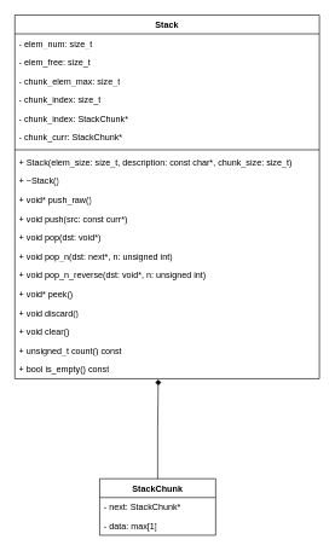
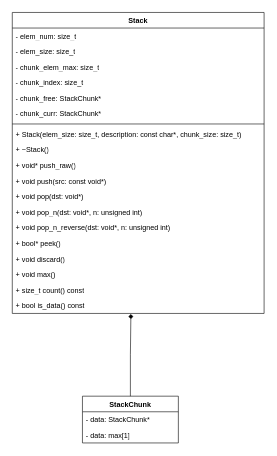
- <mxCell id="4" value="&lt;meta charset=&quot;utf-8&quot;&gt;- elem_free: size_t" style="text;strokeColor=none;fillColor=none;align=left;verticalAlign=top;spacingLeft=4;spacingRight=4;overflow=hidden;rotatable=0;points=[[0,0.5],[1,0.5]];portConstraint=eastwest;whiteSpace=wrap;html=1;" parent="2" vertex="1"><mxGeometry y="52" width="420" height="26" as="geometry" /></mxCell>
+ <mxCell id="4" value="&lt;meta charset=&quot;utf-8&quot;&gt;- elem_size: size_t" style="text;strokeColor=none;fillColor=none;align=left;verticalAlign=top;spacingLeft=4;spacingRight=4;overflow=hidden;rotatable=0;points=[[0,0.5],[1,0.5]];portConstraint=eastwest;whiteSpace=wrap;html=1;" parent="2" vertex="1"><mxGeometry y="52" width="420" height="26" as="geometry" /></mxCell>
- <mxCell id="7" value="&lt;meta charset=&quot;utf-8&quot;&gt;- chunk_index: StackChunk*" style="text;strokeColor=none;fillColor=none;align=left;verticalAlign=top;spacingLeft=4;spacingRight=4;overflow=hidden;rotatable=0;points=[[0,0.5],[1,0.5]];portConstraint=eastwest;whiteSpace=wrap;html=1;" parent="2" vertex="1"><mxGeometry y="130" width="420" height="26" as="geometry" /></mxCell>
+ <mxCell id="7" value="&lt;meta charset=&quot;utf-8&quot;&gt;- chunk_free: StackChunk*" style="text;strokeColor=none;fillColor=none;align=left;verticalAlign=top;spacingLeft=4;spacingRight=4;overflow=hidden;rotatable=0;points=[[0,0.5],[1,0.5]];portConstraint=eastwest;whiteSpace=wrap;html=1;" parent="2" vertex="1"><mxGeometry y="130" width="420" height="26" as="geometry" /></mxCell>
- <mxCell id="13" value="&lt;meta charset=&quot;utf-8&quot;&gt;+ void push(src: const curr*)" style="text;strokeColor=none;fillColor=none;align=left;verticalAlign=top;spacingLeft=4;spacingRight=4;overflow=hidden;rotatable=0;points=[[0,0.5],[1,0.5]];portConstraint=eastwest;whiteSpace=wrap;html=1;" parent="2" vertex="1"><mxGeometry y="268" width="420" height="26" as="geometry" /></mxCell>
+ <mxCell id="13" value="&lt;meta charset=&quot;utf-8&quot;&gt;+ void push(src: const void*)" style="text;strokeColor=none;fillColor=none;align=left;verticalAlign=top;spacingLeft=4;spacingRight=4;overflow=hidden;rotatable=0;points=[[0,0.5],[1,0.5]];portConstraint=eastwest;whiteSpace=wrap;html=1;" parent="2" vertex="1"><mxGeometry y="268" width="420" height="26" as="geometry" /></mxCell>
- <mxCell id="15" value="&lt;meta charset=&quot;utf-8&quot;&gt;+ void pop_n(dst: next*, n: unsigned int)" style="text;strokeColor=none;fillColor=none;align=left;verticalAlign=top;spacingLeft=4;spacingRight=4;overflow=hidden;rotatable=0;points=[[0,0.5],[1,0.5]];portConstraint=eastwest;whiteSpace=wrap;html=1;" parent="2" vertex="1"><mxGeometry y="320" width="420" height="26" as="geometry" /></mxCell>
+ <mxCell id="15" value="&lt;meta charset=&quot;utf-8&quot;&gt;+ void pop_n(dst: void*, n: unsigned int)" style="text;strokeColor=none;fillColor=none;align=left;verticalAlign=top;spacingLeft=4;spacingRight=4;overflow=hidden;rotatable=0;points=[[0,0.5],[1,0.5]];portConstraint=eastwest;whiteSpace=wrap;html=1;" parent="2" vertex="1"><mxGeometry y="320" width="420" height="26" as="geometry" /></mxCell>
- <mxCell id="17" value="&lt;meta charset=&quot;utf-8&quot;&gt;+ void* peek()" style="text;strokeColor=none;fillColor=none;align=left;verticalAlign=top;spacingLeft=4;spacingRight=4;overflow=hidden;rotatable=0;points=[[0,0.5],[1,0.5]];portConstraint=eastwest;whiteSpace=wrap;html=1;" parent="2" vertex="1"><mxGeometry y="372" width="420" height="26" as="geometry" /></mxCell>
+ <mxCell id="17" value="&lt;meta charset=&quot;utf-8&quot;&gt;+ bool* peek()" style="text;strokeColor=none;fillColor=none;align=left;verticalAlign=top;spacingLeft=4;spacingRight=4;overflow=hidden;rotatable=0;points=[[0,0.5],[1,0.5]];portConstraint=eastwest;whiteSpace=wrap;html=1;" parent="2" vertex="1"><mxGeometry y="372" width="420" height="26" as="geometry" /></mxCell>
- <mxCell id="19" value="&lt;meta charset=&quot;utf-8&quot;&gt;+ void clear()" style="text;strokeColor=none;fillColor=none;align=left;verticalAlign=top;spacingLeft=4;spacingRight=4;overflow=hidden;rotatable=0;points=[[0,0.5],[1,0.5]];portConstraint=eastwest;whiteSpace=wrap;html=1;" parent="2" vertex="1"><mxGeometry y="424" width="420" height="26" as="geometry" /></mxCell>
+ <mxCell id="19" value="&lt;meta charset=&quot;utf-8&quot;&gt;+ void max()" style="text;strokeColor=none;fillColor=none;align=left;verticalAlign=top;spacingLeft=4;spacingRight=4;overflow=hidden;rotatable=0;points=[[0,0.5],[1,0.5]];portConstraint=eastwest;whiteSpace=wrap;html=1;" parent="2" vertex="1"><mxGeometry y="424" width="420" height="26" as="geometry" /></mxCell>
- <mxCell id="20" value="&lt;meta charset=&quot;utf-8&quot;&gt;+ unsigned_t count() const" style="text;strokeColor=none;fillColor=none;align=left;verticalAlign=top;spacingLeft=4;spacingRight=4;overflow=hidden;rotatable=0;points=[[0,0.5],[1,0.5]];portConstraint=eastwest;whiteSpace=wrap;html=1;" parent="2" vertex="1"><mxGeometry y="450" width="420" height="26" as="geometry" /></mxCell>
+ <mxCell id="20" value="&lt;meta charset=&quot;utf-8&quot;&gt;+ size_t count() const" style="text;strokeColor=none;fillColor=none;align=left;verticalAlign=top;spacingLeft=4;spacingRight=4;overflow=hidden;rotatable=0;points=[[0,0.5],[1,0.5]];portConstraint=eastwest;whiteSpace=wrap;html=1;" parent="2" vertex="1"><mxGeometry y="450" width="420" height="26" as="geometry" /></mxCell>
- <mxCell id="21" value="&lt;meta charset=&quot;utf-8&quot;&gt;+ bool is_empty() const" style="text;strokeColor=none;fillColor=none;align=left;verticalAlign=top;spacingLeft=4;spacingRight=4;overflow=hidden;rotatable=0;points=[[0,0.5],[1,0.5]];portConstraint=eastwest;whiteSpace=wrap;html=1;" parent="2" vertex="1"><mxGeometry y="476" width="420" height="26" as="geometry" /></mxCell>
+ <mxCell id="21" value="&lt;meta charset=&quot;utf-8&quot;&gt;+ bool is_data() const" style="text;strokeColor=none;fillColor=none;align=left;verticalAlign=top;spacingLeft=4;spacingRight=4;overflow=hidden;rotatable=0;points=[[0,0.5],[1,0.5]];portConstraint=eastwest;whiteSpace=wrap;html=1;" parent="2" vertex="1"><mxGeometry y="476" width="420" height="26" as="geometry" /></mxCell>
- <mxCell id="23" value="&lt;meta charset=&quot;utf-8&quot;&gt;- next: StackChunk*" style="text;strokeColor=none;fillColor=none;align=left;verticalAlign=top;spacingLeft=4;spacingRight=4;overflow=hidden;rotatable=0;points=[[0,0.5],[1,0.5]];portConstraint=eastwest;whiteSpace=wrap;html=1;" parent="22" vertex="1"><mxGeometry y="26" width="160" height="26" as="geometry" /></mxCell>
+ <mxCell id="23" value="&lt;meta charset=&quot;utf-8&quot;&gt;- data: StackChunk*" style="text;strokeColor=none;fillColor=none;align=left;verticalAlign=top;spacingLeft=4;spacingRight=4;overflow=hidden;rotatable=0;points=[[0,0.5],[1,0.5]];portConstraint=eastwest;whiteSpace=wrap;html=1;" parent="22" vertex="1"><mxGeometry y="26" width="160" height="26" as="geometry" /></mxCell>
